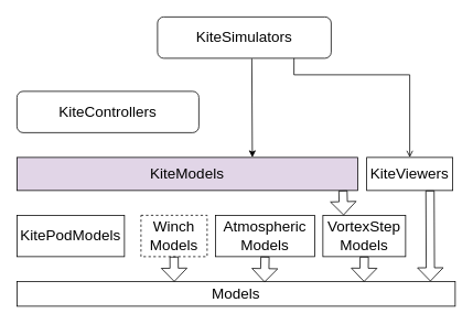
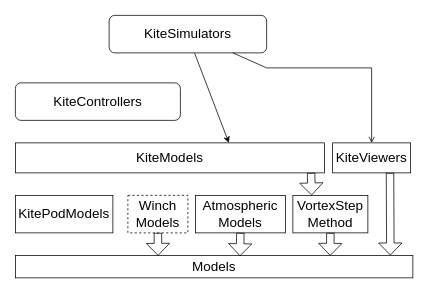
- <mxCell id="2" value="KiteSimulators" style="rounded=1;whiteSpace=wrap;html=1;fontSize=18;" vertex="1" parent="1"><mxGeometry x="190" y="20" width="210" height="50" as="geometry" /></mxCell>
+ <mxCell id="2" value="KiteSimulators" style="rounded=1;whiteSpace=wrap;html=1;fontSize=18;" vertex="1" parent="1"><mxGeometry x="145" y="20" width="210" height="50" as="geometry" /></mxCell>
- <mxCell id="4" value="KiteModels" style="rounded=0;whiteSpace=wrap;html=1;fontSize=18;fillColor=#e1d5e7;" vertex="1" parent="1"><mxGeometry x="20" y="190" width="412" height="40" as="geometry" /></mxCell>
+ <mxCell id="4" value="KiteModels" style="rounded=0;whiteSpace=wrap;html=1;fontSize=18;" vertex="1" parent="1"><mxGeometry x="20" y="190" width="412" height="40" as="geometry" /></mxCell>
- <mxCell id="10" value="VortexStep&lt;br&gt;Models" style="rounded=0;whiteSpace=wrap;html=1;fontSize=18;" vertex="1" parent="1"><mxGeometry x="390" y="260" width="100" height="50" as="geometry" /></mxCell>
+ <mxCell id="10" value="VortexStep&lt;br&gt;Method" style="rounded=0;whiteSpace=wrap;html=1;fontSize=18;" vertex="1" parent="1"><mxGeometry x="390" y="260" width="100" height="50" as="geometry" /></mxCell>
